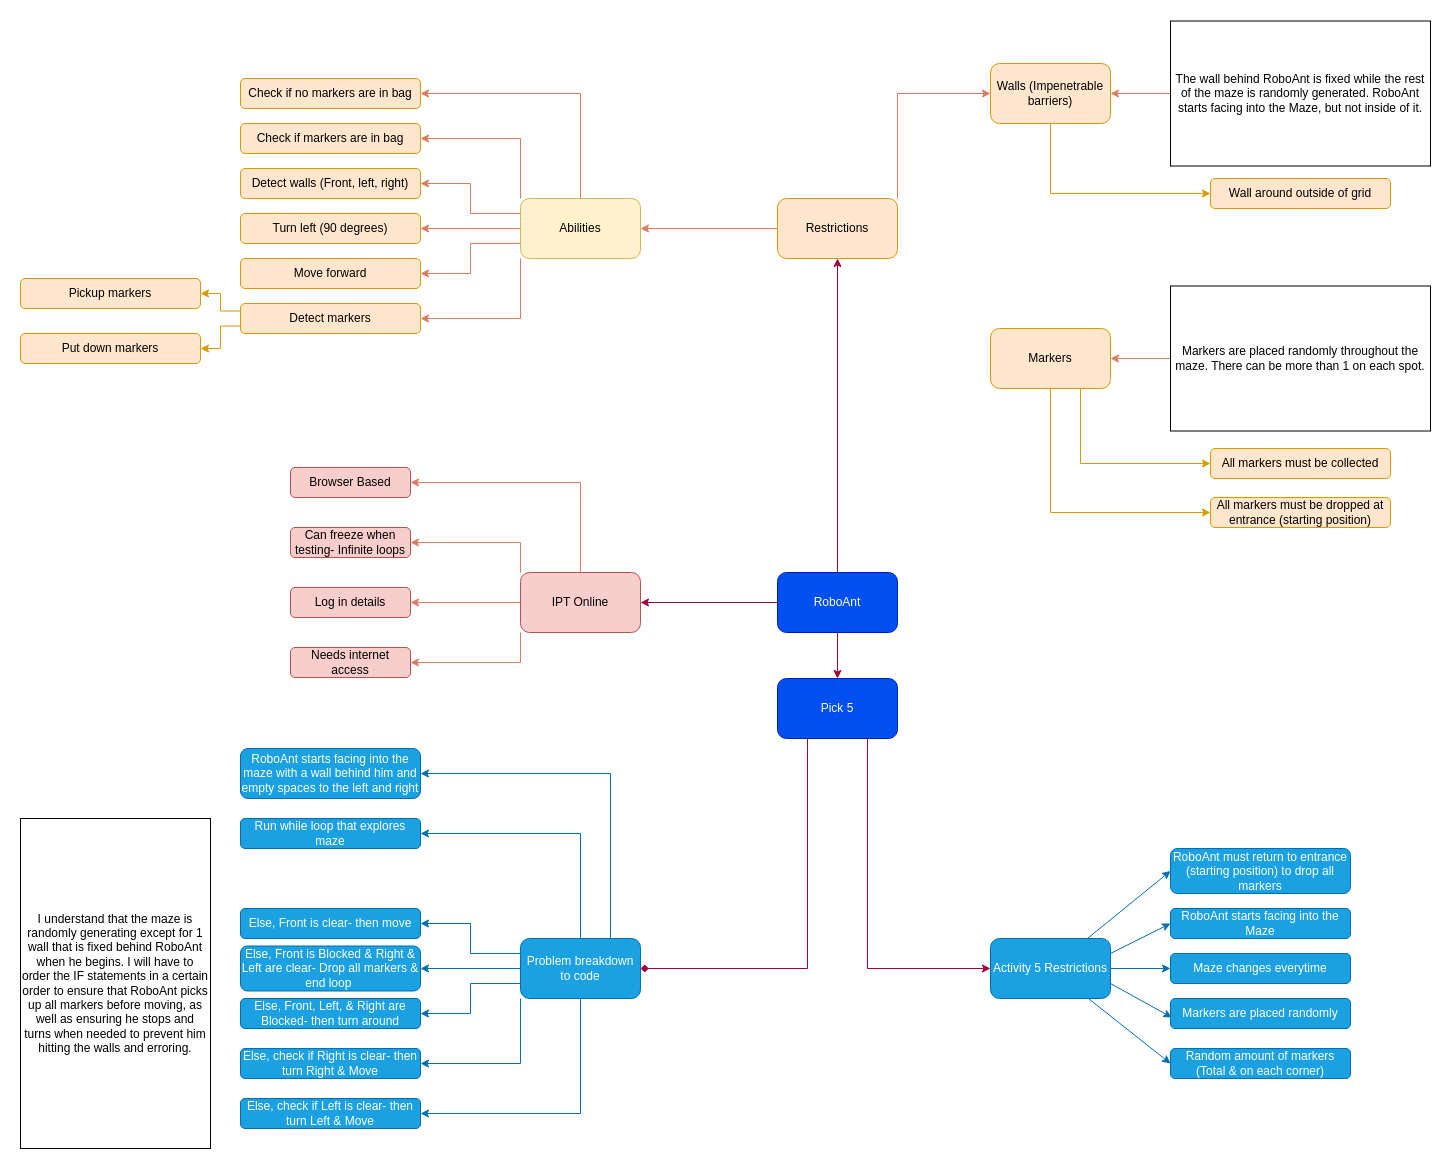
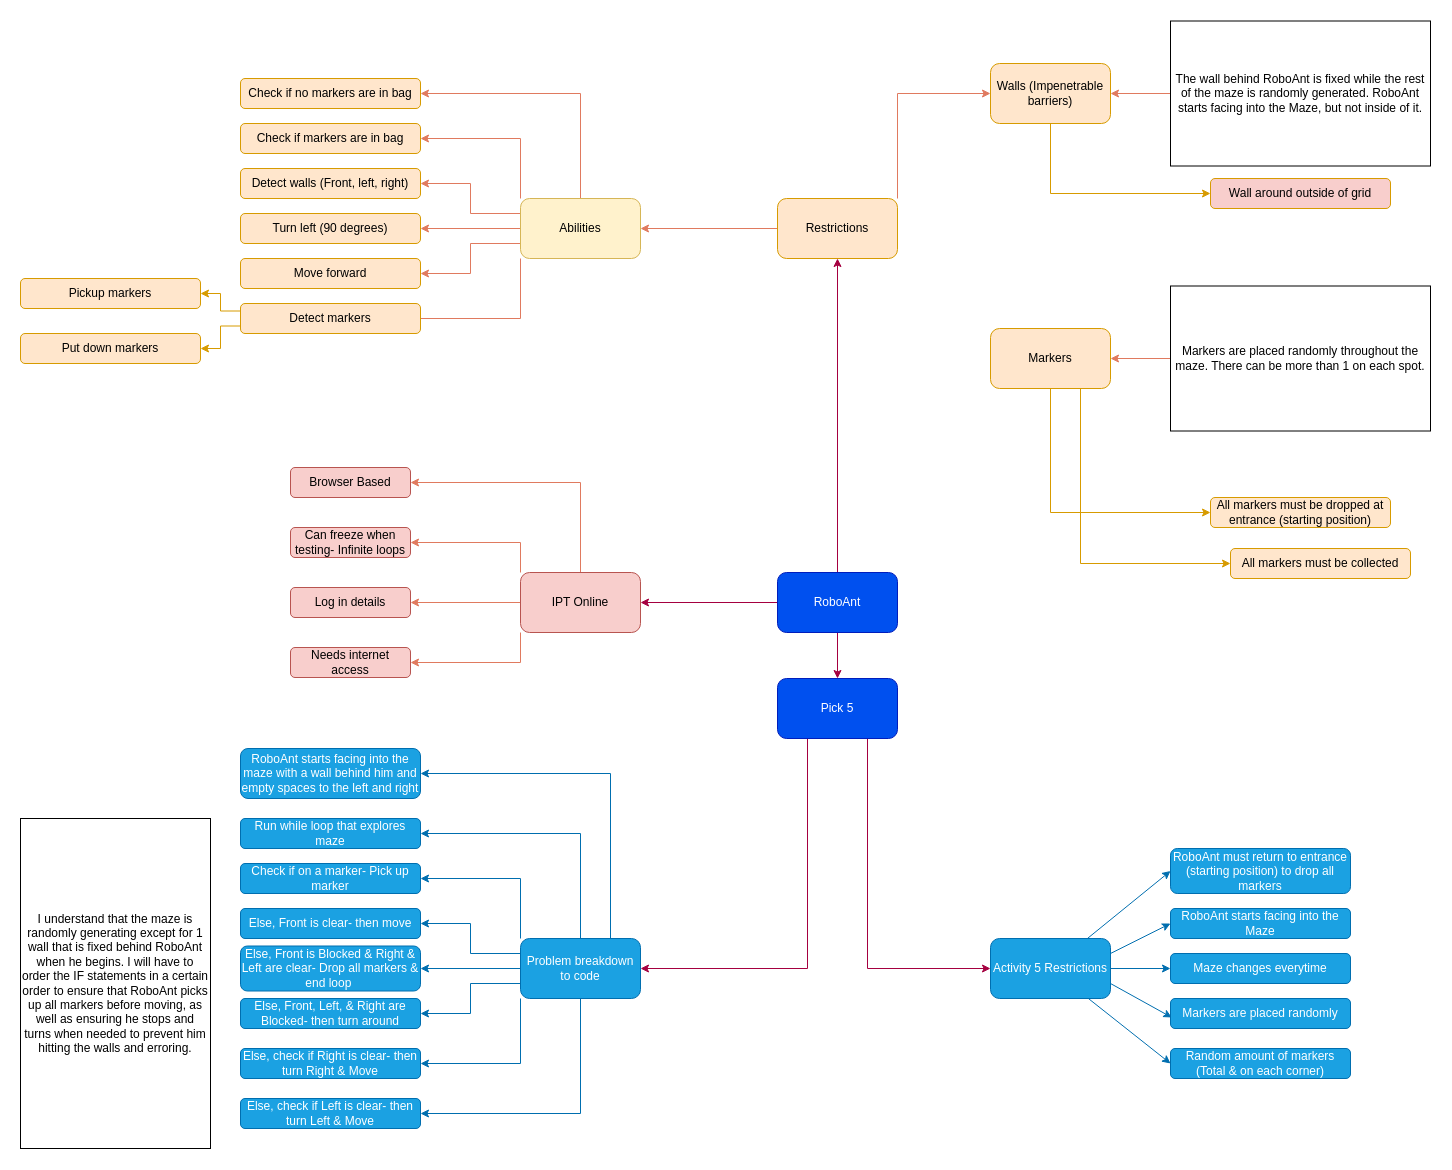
- <mxCell id="77" value="Wall around outside of grid" style="rounded=1;whiteSpace=wrap;html=1;strokeColor=#d79b00;fillColor=#ffe6cc;" parent="1" vertex="1"><mxGeometry x="1210" y="178" width="180" height="30" as="geometry" /></mxCell>
+ <mxCell id="77" value="Wall around outside of grid" style="rounded=1;whiteSpace=wrap;html=1;strokeColor=#d79b00;fillColor=#f8cecc;" parent="1" vertex="1"><mxGeometry x="1210" y="178" width="180" height="30" as="geometry" /></mxCell>
- <mxCell id="52" style="edgeStyle=orthogonalEdgeStyle;rounded=0;orthogonalLoop=1;jettySize=auto;html=1;exitX=0;exitY=1;exitDx=0;exitDy=0;entryX=1;entryY=0.5;entryDx=0;entryDy=0;strokeColor=#E07A5F;fontColor=#393C56;fillColor=#F2CC8F;" parent="1" source="54" target="59" edge="1"><mxGeometry relative="1" as="geometry" /></mxCell>
+ <mxCell id="52" style="edgeStyle=orthogonalEdgeStyle;rounded=0;orthogonalLoop=1;jettySize=auto;html=1;exitX=0;exitY=1;exitDx=0;exitDy=0;entryX=1;entryY=0.5;entryDx=0;entryDy=0;strokeColor=#E07A5F;fontColor=#393C56;fillColor=#F2CC8F;endArrow=none;" parent="1" source="54" target="59" edge="1"><mxGeometry relative="1" as="geometry" /></mxCell>
- <mxCell id="78" value="All markers must be collected" style="rounded=1;whiteSpace=wrap;html=1;strokeColor=#d79b00;fillColor=#ffe6cc;" parent="1" vertex="1"><mxGeometry x="1210" y="448" width="180" height="30" as="geometry" /></mxCell>
+ <mxCell id="78" value="All markers must be collected" style="rounded=1;whiteSpace=wrap;html=1;strokeColor=#d79b00;fillColor=#ffe6cc;" parent="1" vertex="1"><mxGeometry x="1230" y="548" width="180" height="30" as="geometry" /></mxCell>
+ <mxCell id="32" value="Check if on a marker- Pick up marker" style="rounded=1;whiteSpace=wrap;html=1;strokeColor=#006EAF;fillColor=#1ba1e2;fontColor=#ffffff;" parent="1" vertex="1"><mxGeometry x="240" y="863" width="180" height="30" as="geometry" /></mxCell>
+ <mxCell id="21" style="edgeStyle=orthogonalEdgeStyle;rounded=0;orthogonalLoop=1;jettySize=auto;html=1;exitX=0;exitY=0;exitDx=0;exitDy=0;entryX=1;entryY=0.5;entryDx=0;entryDy=0;strokeColor=#006EAF;fontColor=#393C56;fillColor=#1ba1e2;" parent="1" source="26" target="32" edge="1"><mxGeometry relative="1" as="geometry" /></mxCell>
- <mxCell id="6" style="edgeStyle=orthogonalEdgeStyle;rounded=0;orthogonalLoop=1;jettySize=auto;html=1;exitX=0.25;exitY=1;exitDx=0;exitDy=0;entryX=1;entryY=0.5;entryDx=0;entryDy=0;strokeColor=#A50040;fontColor=#393C56;fillColor=#d80073;endArrow=diamond;" parent="1" source="8" target="26" edge="1"><mxGeometry relative="1" as="geometry" /></mxCell>
+ <mxCell id="6" style="edgeStyle=orthogonalEdgeStyle;rounded=0;orthogonalLoop=1;jettySize=auto;html=1;exitX=0.25;exitY=1;exitDx=0;exitDy=0;entryX=1;entryY=0.5;entryDx=0;entryDy=0;strokeColor=#A50040;fontColor=#393C56;fillColor=#d80073;" parent="1" source="8" target="26" edge="1"><mxGeometry relative="1" as="geometry" /></mxCell>
